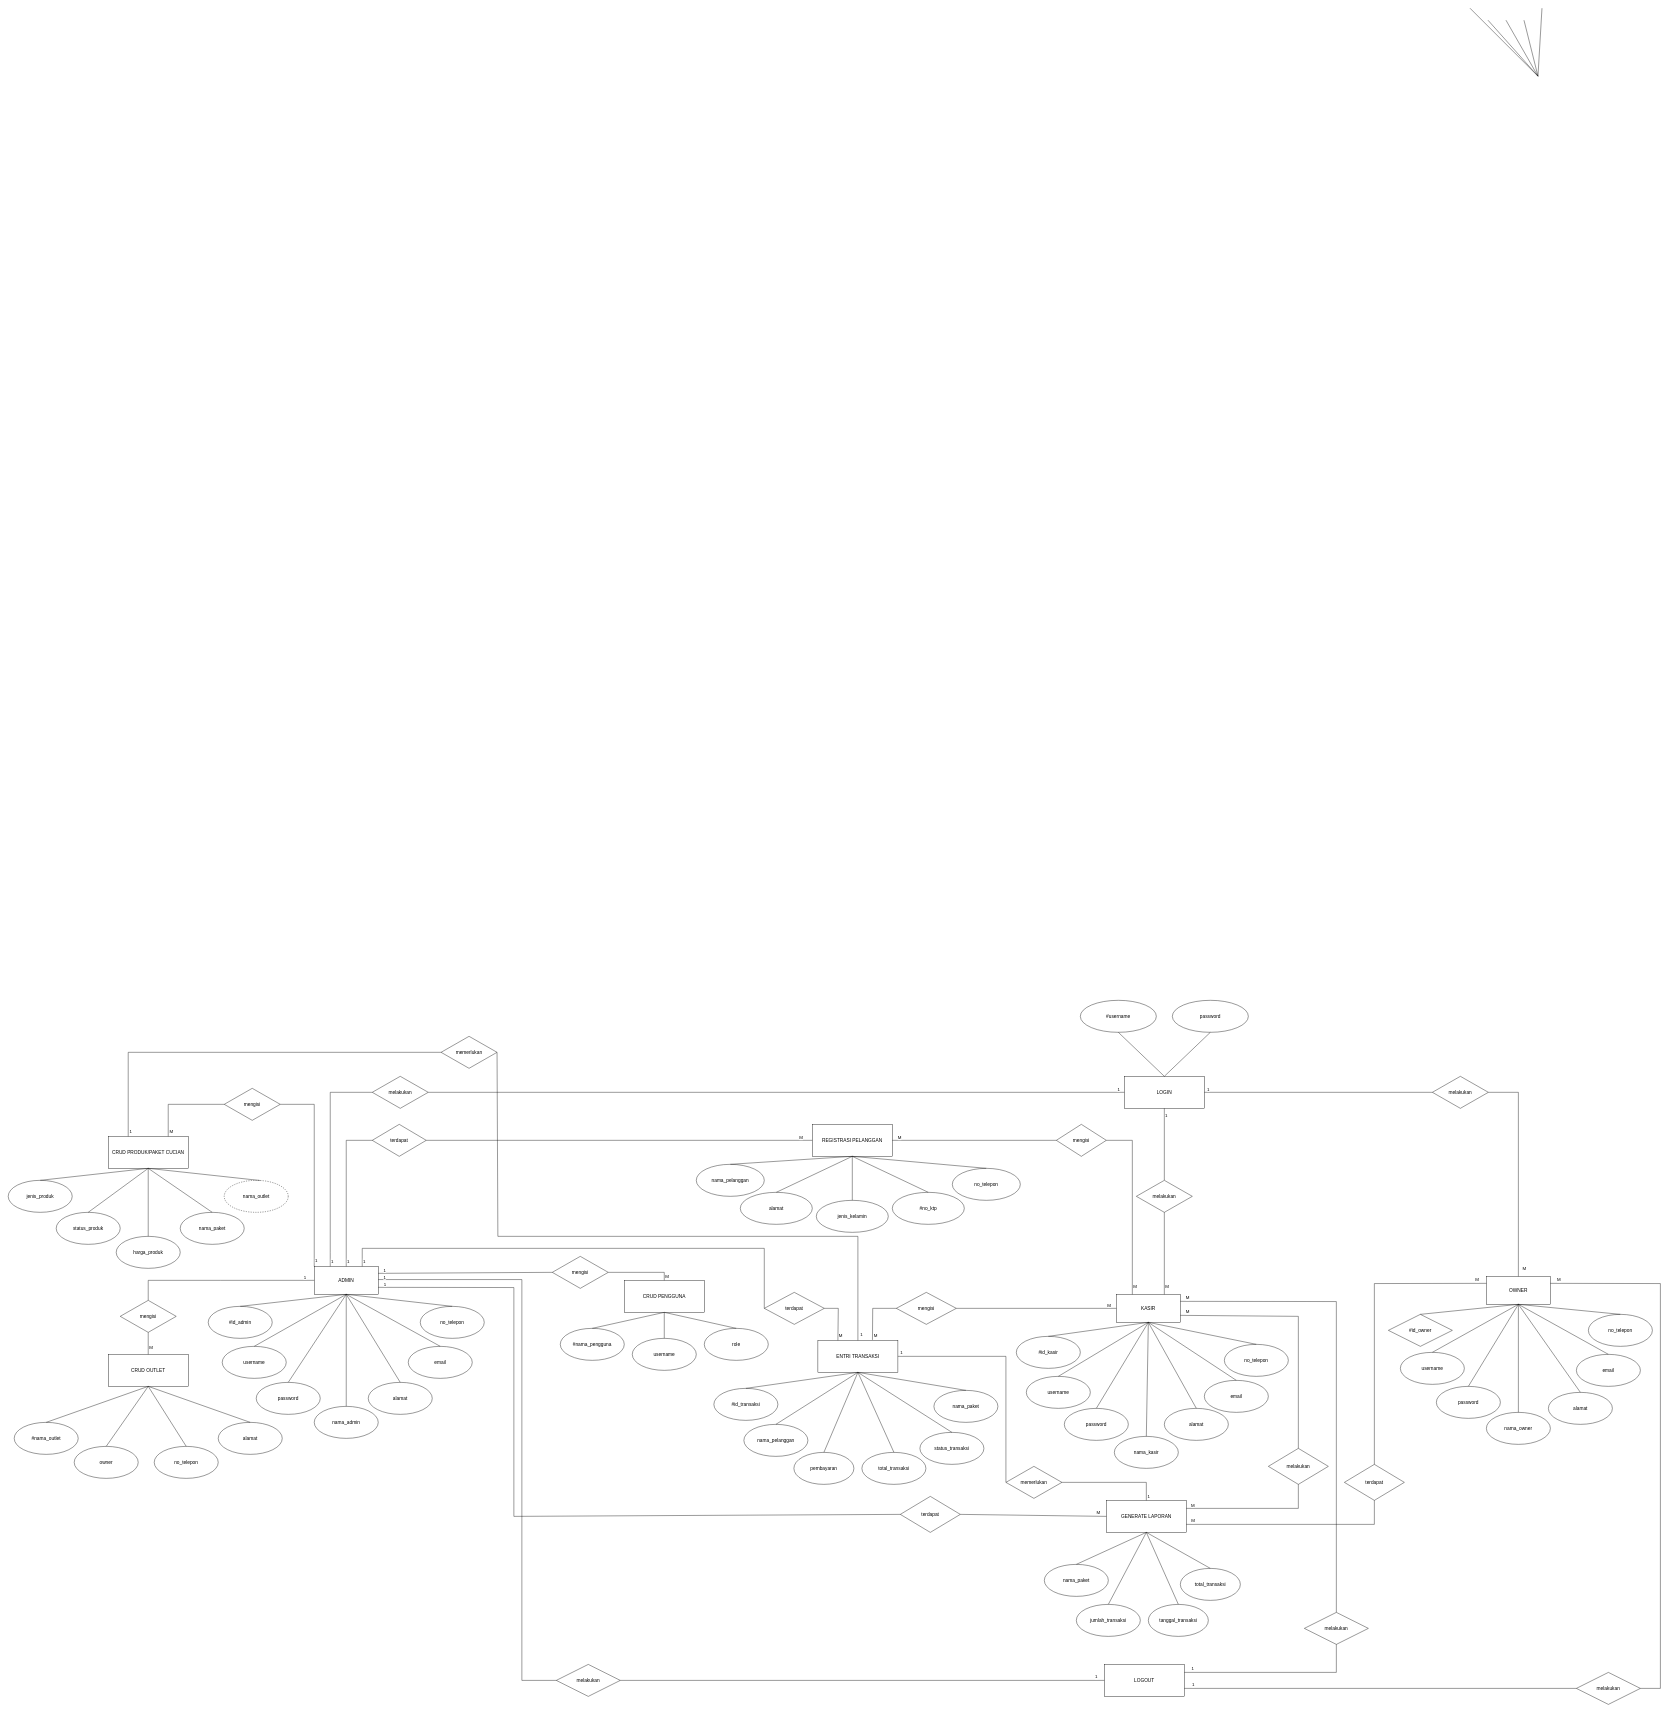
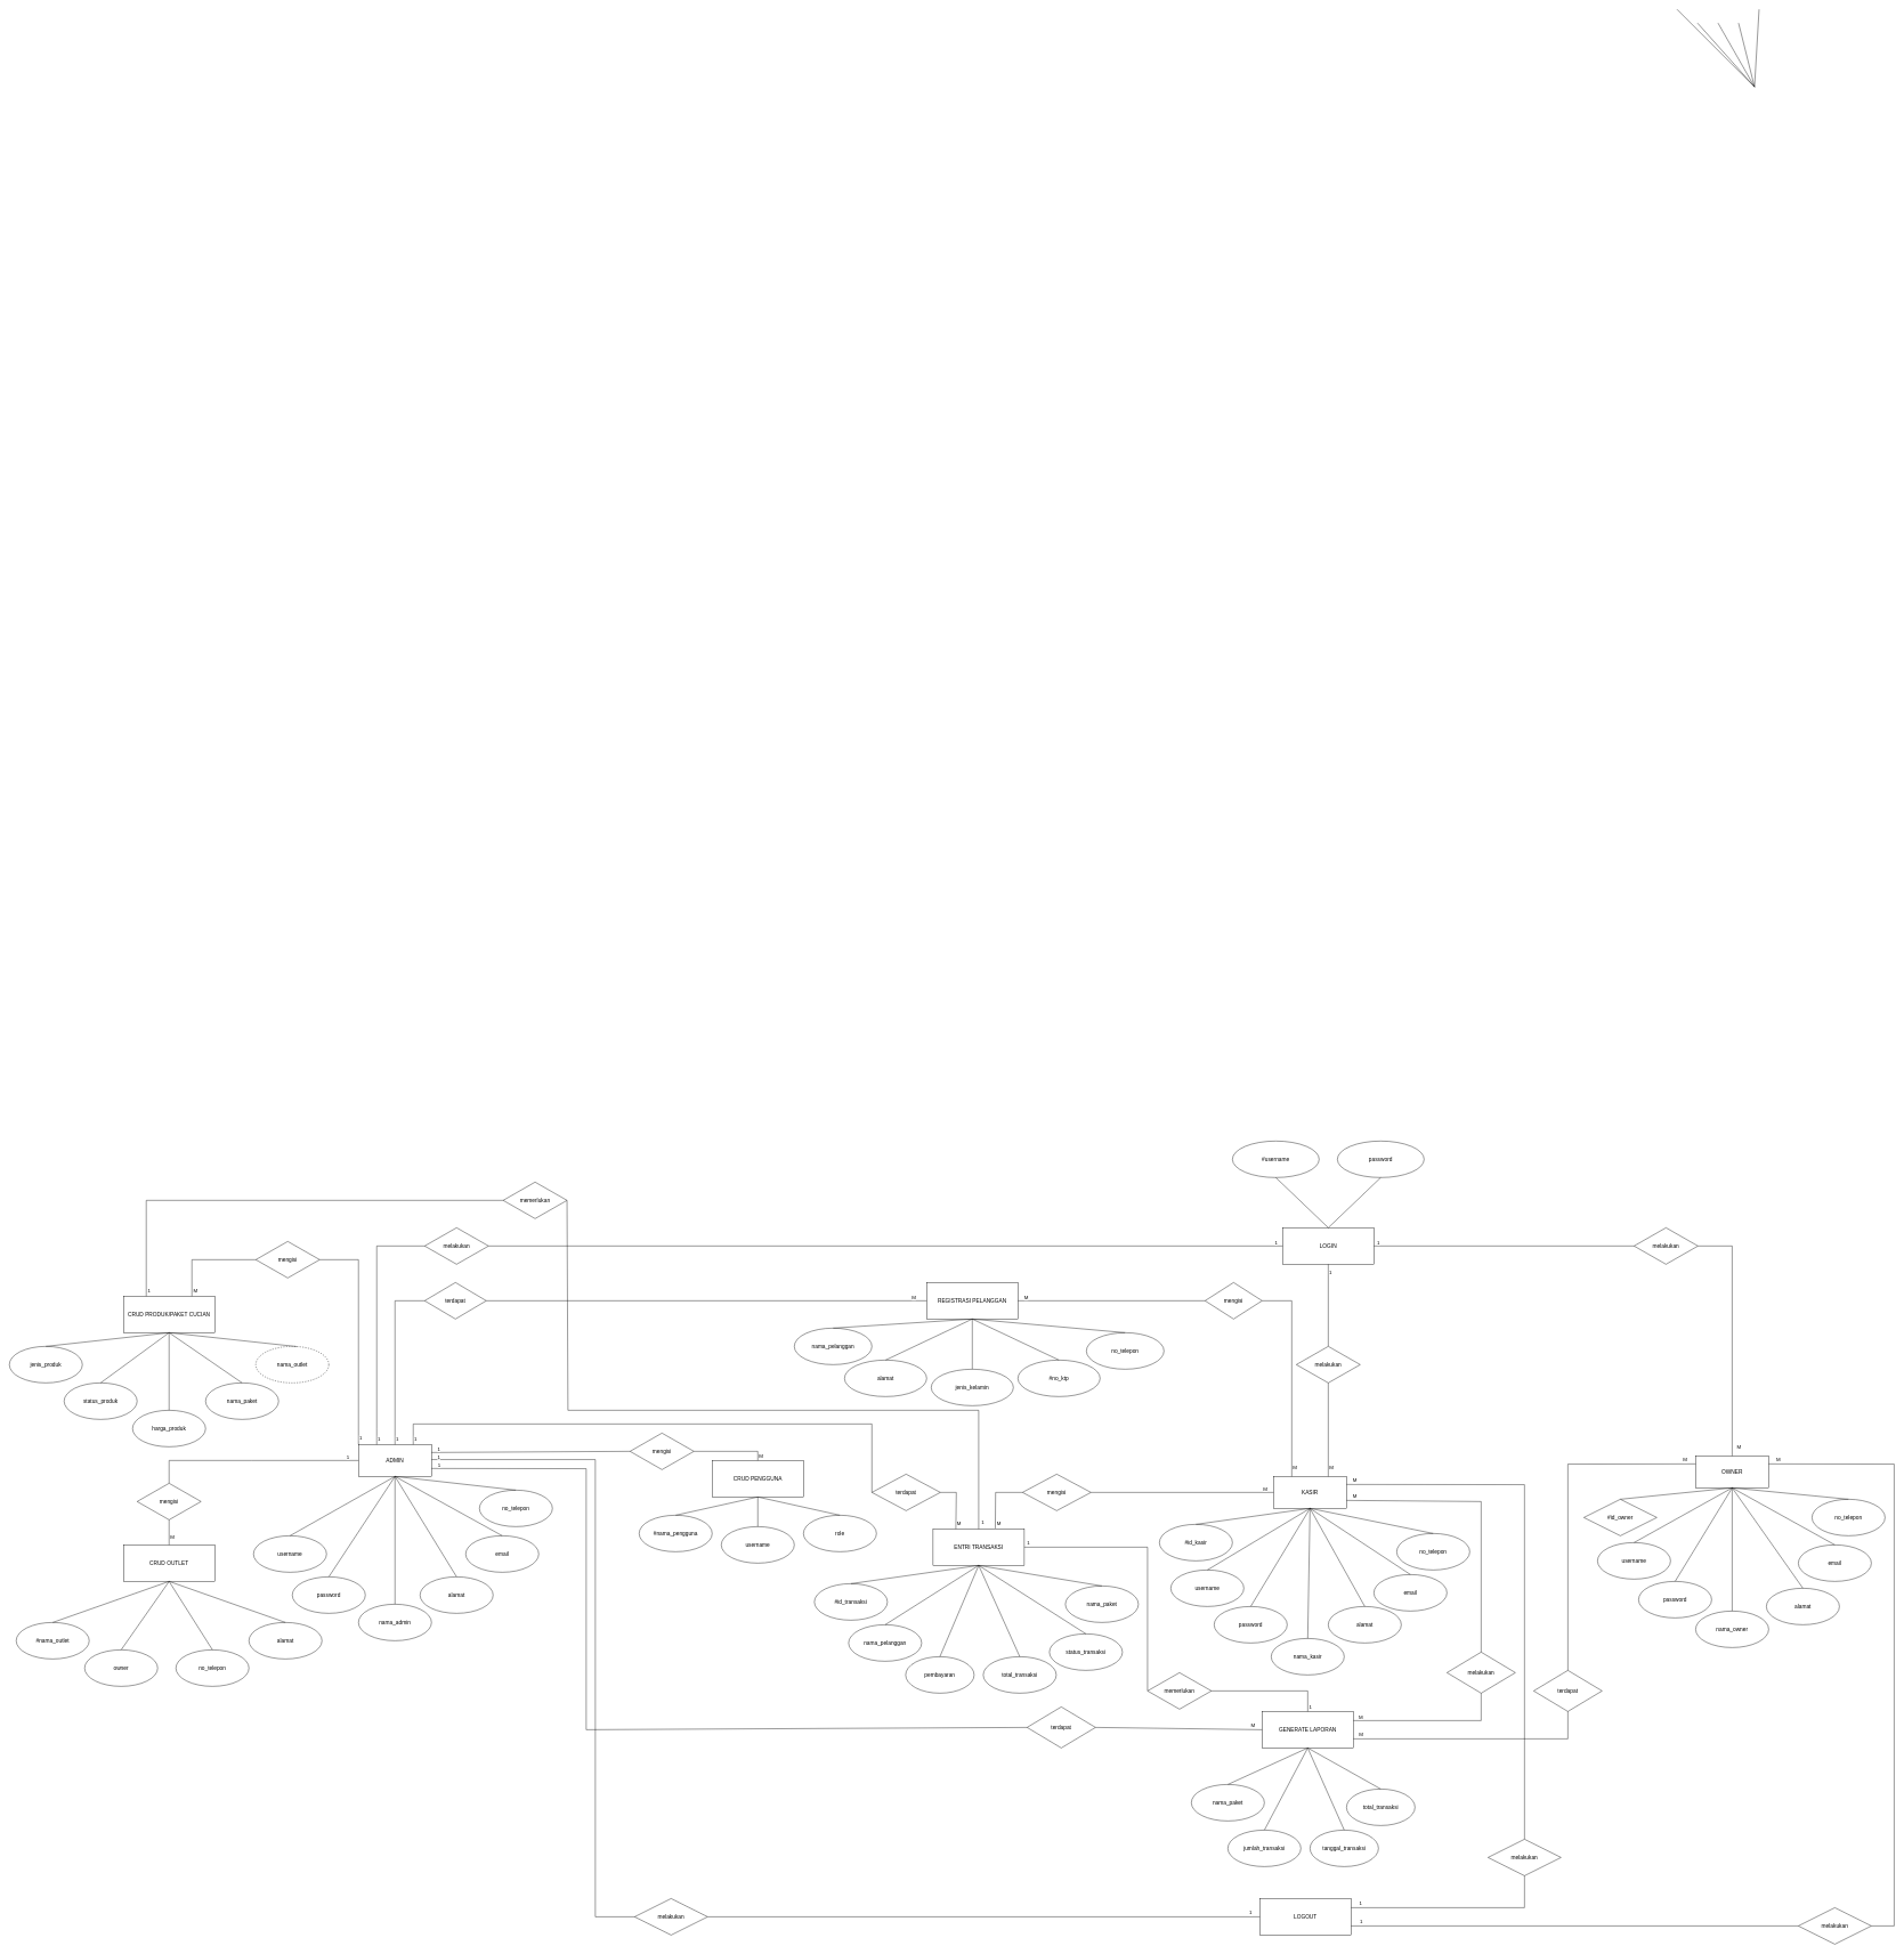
- <mxCell id="79" value="" style="endArrow=none;html=1;rounded=0;entryX=0.5;entryY=1;entryDx=0;entryDy=0;exitX=0.5;exitY=0;exitDx=0;exitDy=0;" parent="1" source="78" target="71" edge="1"><mxGeometry width="50" height="50" relative="1" as="geometry"><mxPoint x="1660" y="-10" as="sourcePoint" /><mxPoint x="1710" y="-60" as="targetPoint" /></mxGeometry></mxCell>
- <mxCell id="78" value="#id_admin" style="ellipse;whiteSpace=wrap;html=1;" parent="1" vertex="1"><mxGeometry x="520" y="3265" width="160" height="80" as="geometry" /></mxCell>
